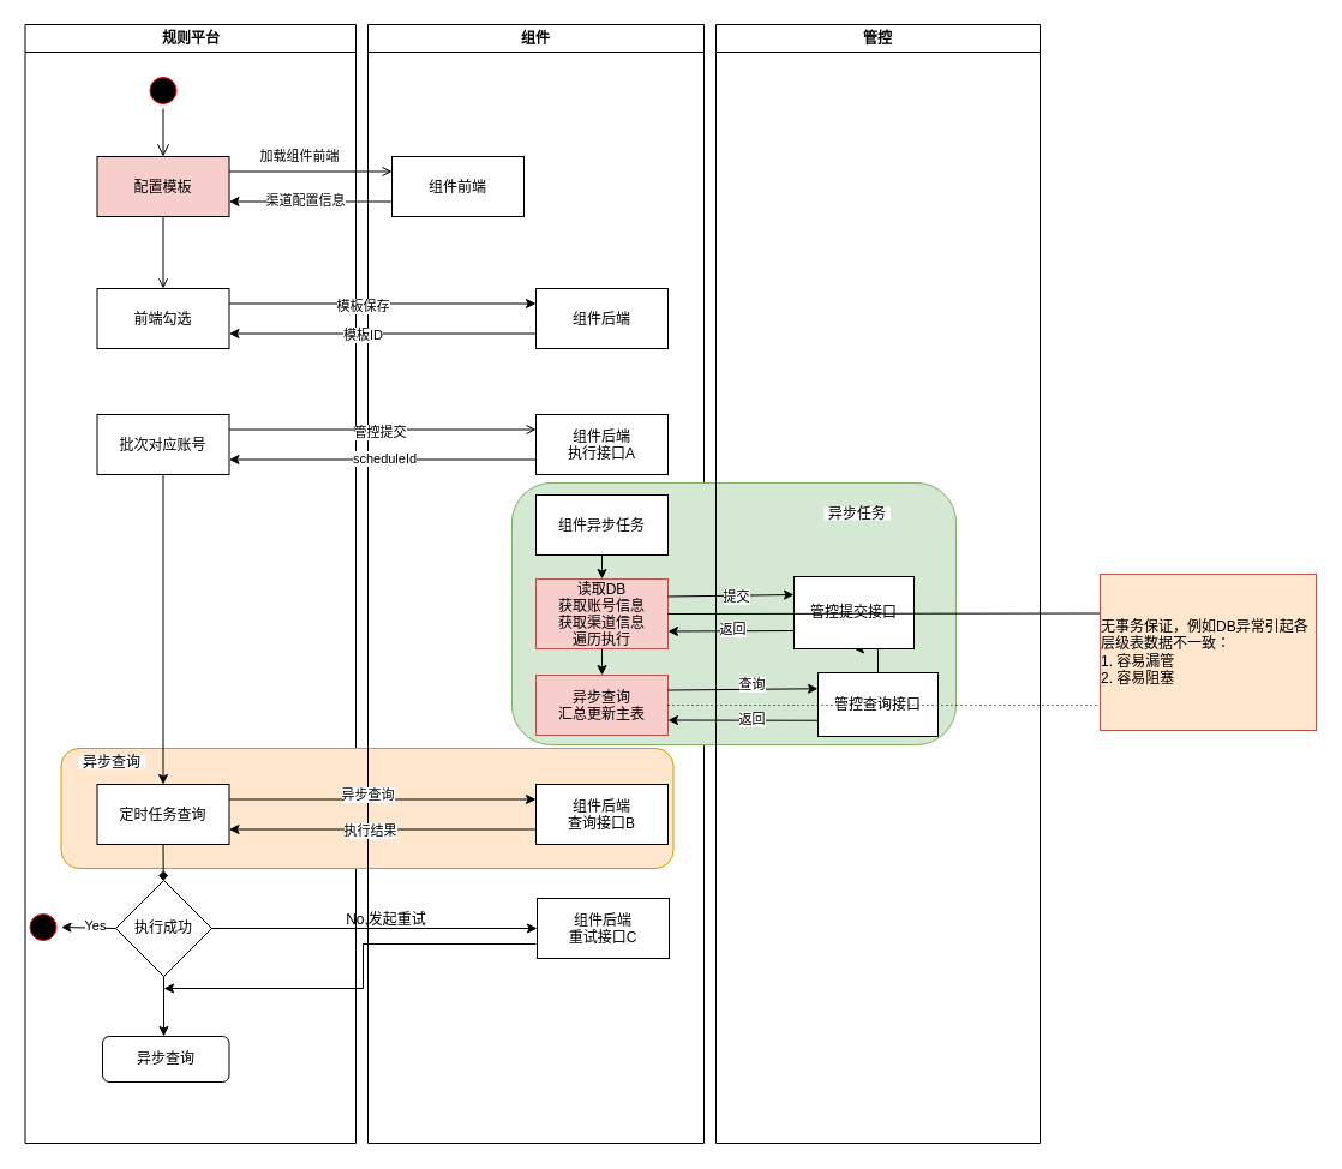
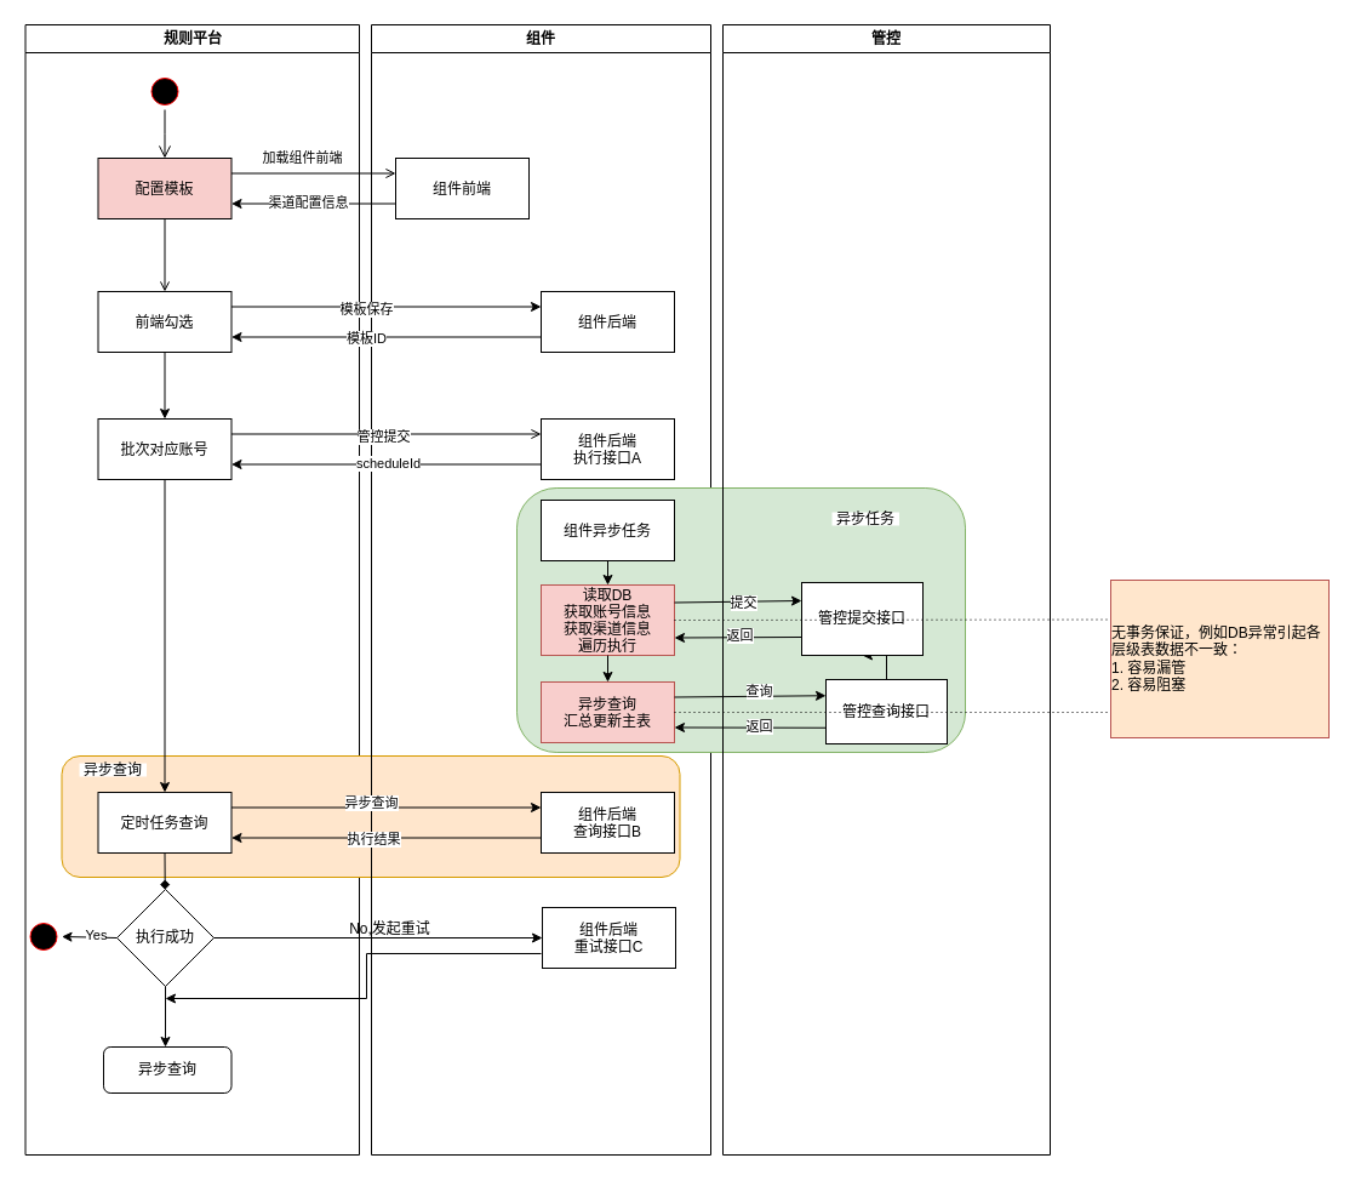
+ <mxCell id="10" value="" style="endArrow=classic;html=1;rounded=0;exitX=0.5;exitY=1;exitDx=0;exitDy=0;entryX=0.5;entryY=0;entryDx=0;entryDy=0;" edge="1" parent="2" source="7" target="9"><mxGeometry width="50" height="50" relative="1" as="geometry"><mxPoint x="145.5" y="332" as="sourcePoint" /><mxPoint x="195.5" y="282" as="targetPoint" /></mxGeometry></mxCell>
- <mxCell id="63" value="" style="endArrow=none;dashed=0;html=1;dashPattern=1 3;strokeWidth=1;rounded=0;exitX=1;exitY=0.5;exitDx=0;exitDy=0;entryX=0;entryY=0.25;entryDx=0;entryDy=0;endSize=3;startSize=3;" edge="1" parent="1" source="30" target="66"><mxGeometry width="50" height="50" relative="1" as="geometry"><mxPoint x="496" y="492" as="sourcePoint" /><mxPoint x="546" y="442" as="targetPoint" /></mxGeometry></mxCell>
+ <mxCell id="63" value="" style="endArrow=none;dashed=1;html=1;dashPattern=1 3;strokeWidth=1;rounded=0;exitX=1;exitY=0.5;exitDx=0;exitDy=0;entryX=0;entryY=0.25;entryDx=0;entryDy=0;endSize=3;startSize=3;" edge="1" parent="1" source="30" target="66"><mxGeometry width="50" height="50" relative="1" as="geometry"><mxPoint x="496" y="492" as="sourcePoint" /><mxPoint x="546" y="442" as="targetPoint" /></mxGeometry></mxCell>
